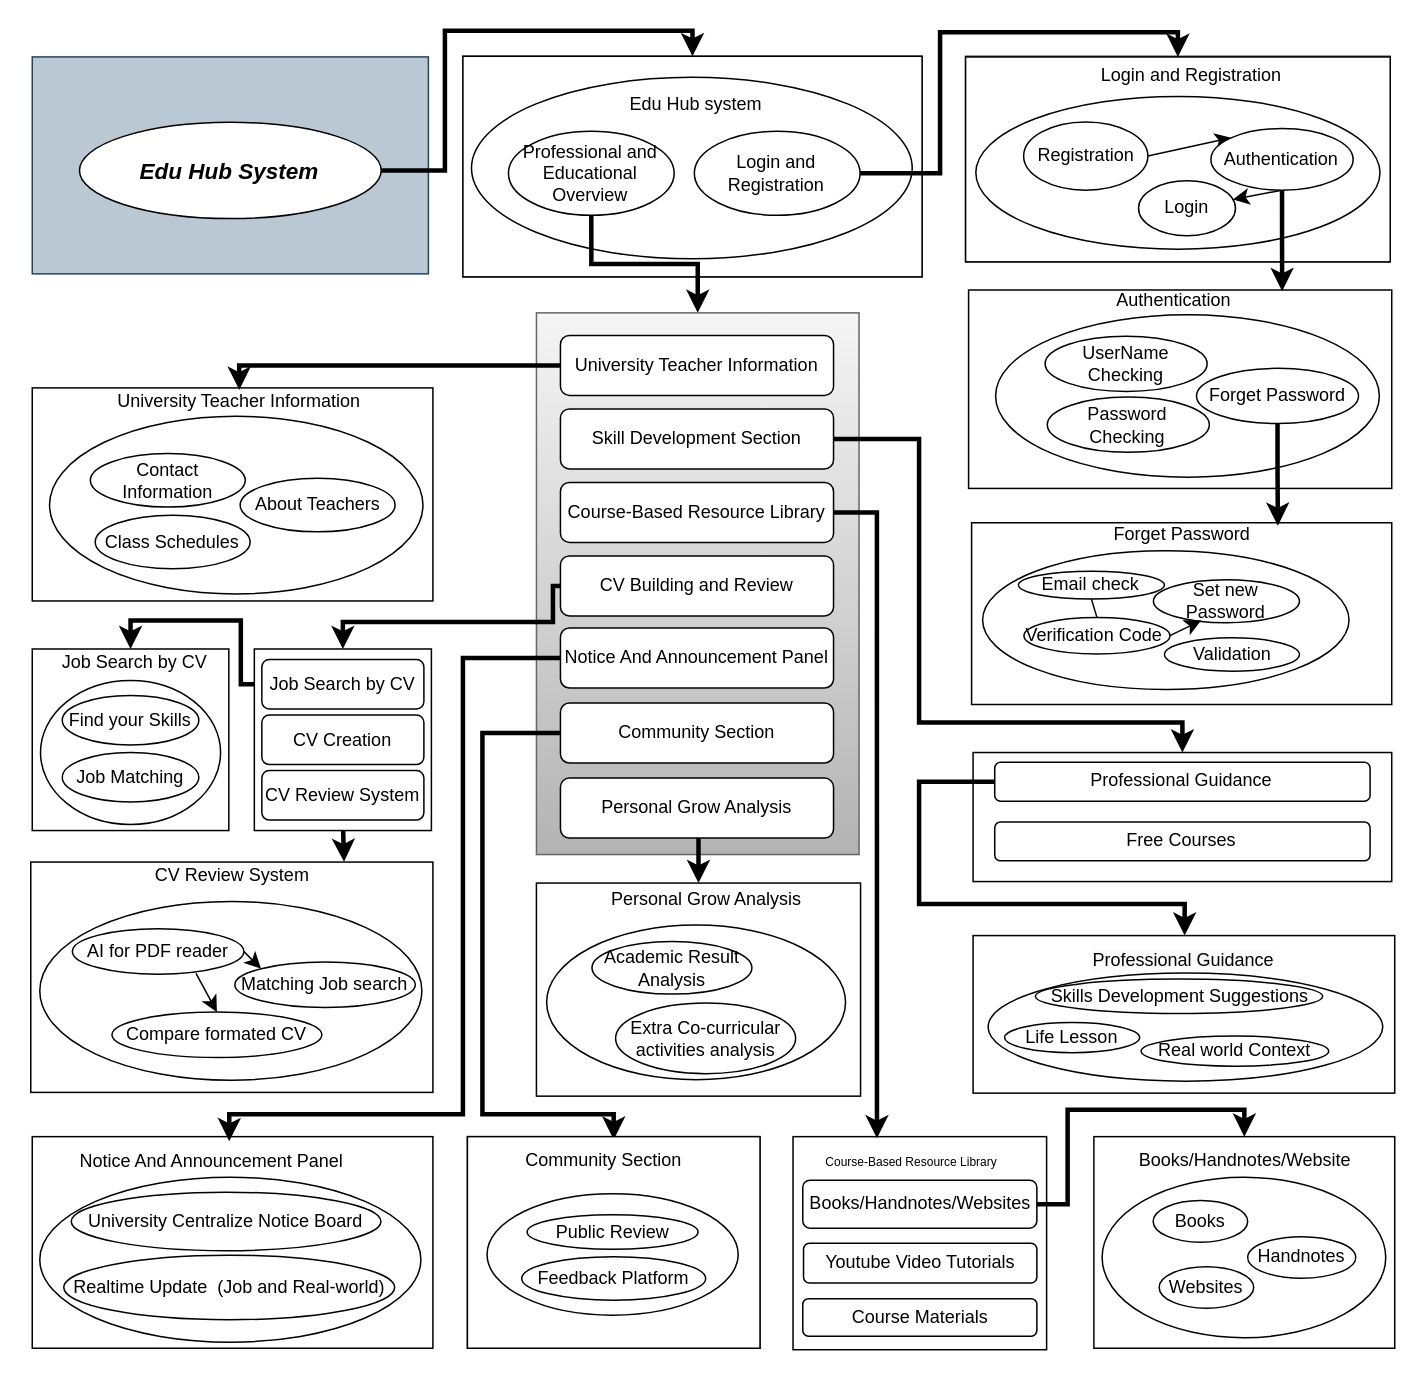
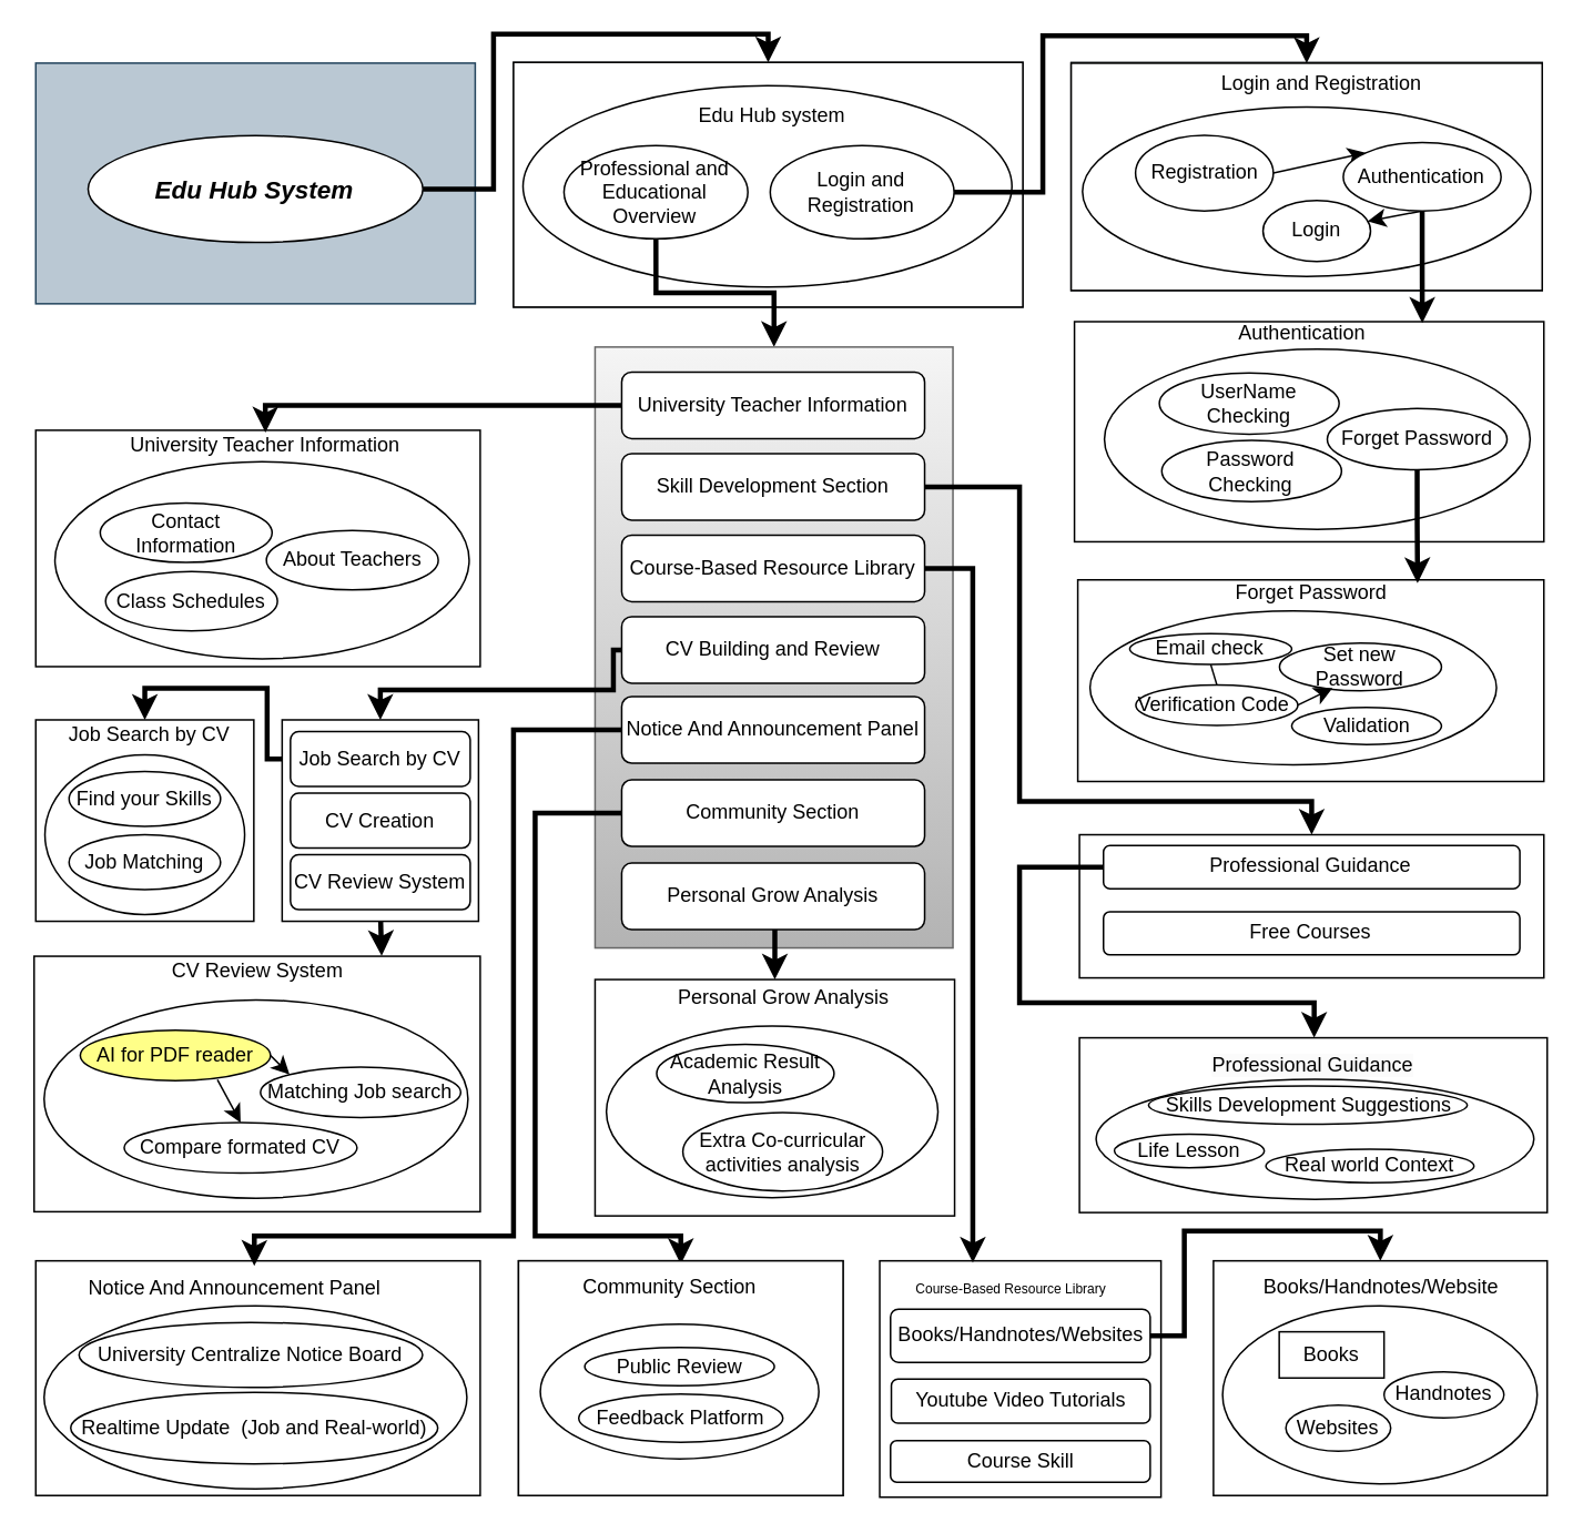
- <mxCell id="46" value="AI for PDF reader" style="ellipse;whiteSpace=wrap;html=1;" parent="41" vertex="1"><mxGeometry x="27.736" y="44.434" width="114.284" height="30.296" as="geometry" /></mxCell>
+ <mxCell id="46" value="AI for PDF reader" style="ellipse;whiteSpace=wrap;html=1;fillColor=#ffff88;" parent="41" vertex="1"><mxGeometry x="27.736" y="44.434" width="114.284" height="30.296" as="geometry" /></mxCell>
- <mxCell id="119" value="Books" style="ellipse;whiteSpace=wrap;html=1;" vertex="1" parent="1"><mxGeometry x="768" y="799.63" width="63" height="27.75" as="geometry" /></mxCell>
+ <mxCell id="119" value="Books" style="whiteSpace=wrap;html=1;rounded=0;" vertex="1" parent="1"><mxGeometry x="768" y="799.63" width="63" height="27.75" as="geometry" /></mxCell>
- <mxCell id="97" value="Course Materials" style="rounded=1;whiteSpace=wrap;html=1;" parent="1" vertex="1"><mxGeometry x="534.5" y="865" width="156" height="25" as="geometry" /></mxCell>
+ <mxCell id="97" value="Course Skill" style="rounded=1;whiteSpace=wrap;html=1;" parent="1" vertex="1"><mxGeometry x="534.5" y="865" width="156" height="25" as="geometry" /></mxCell>
